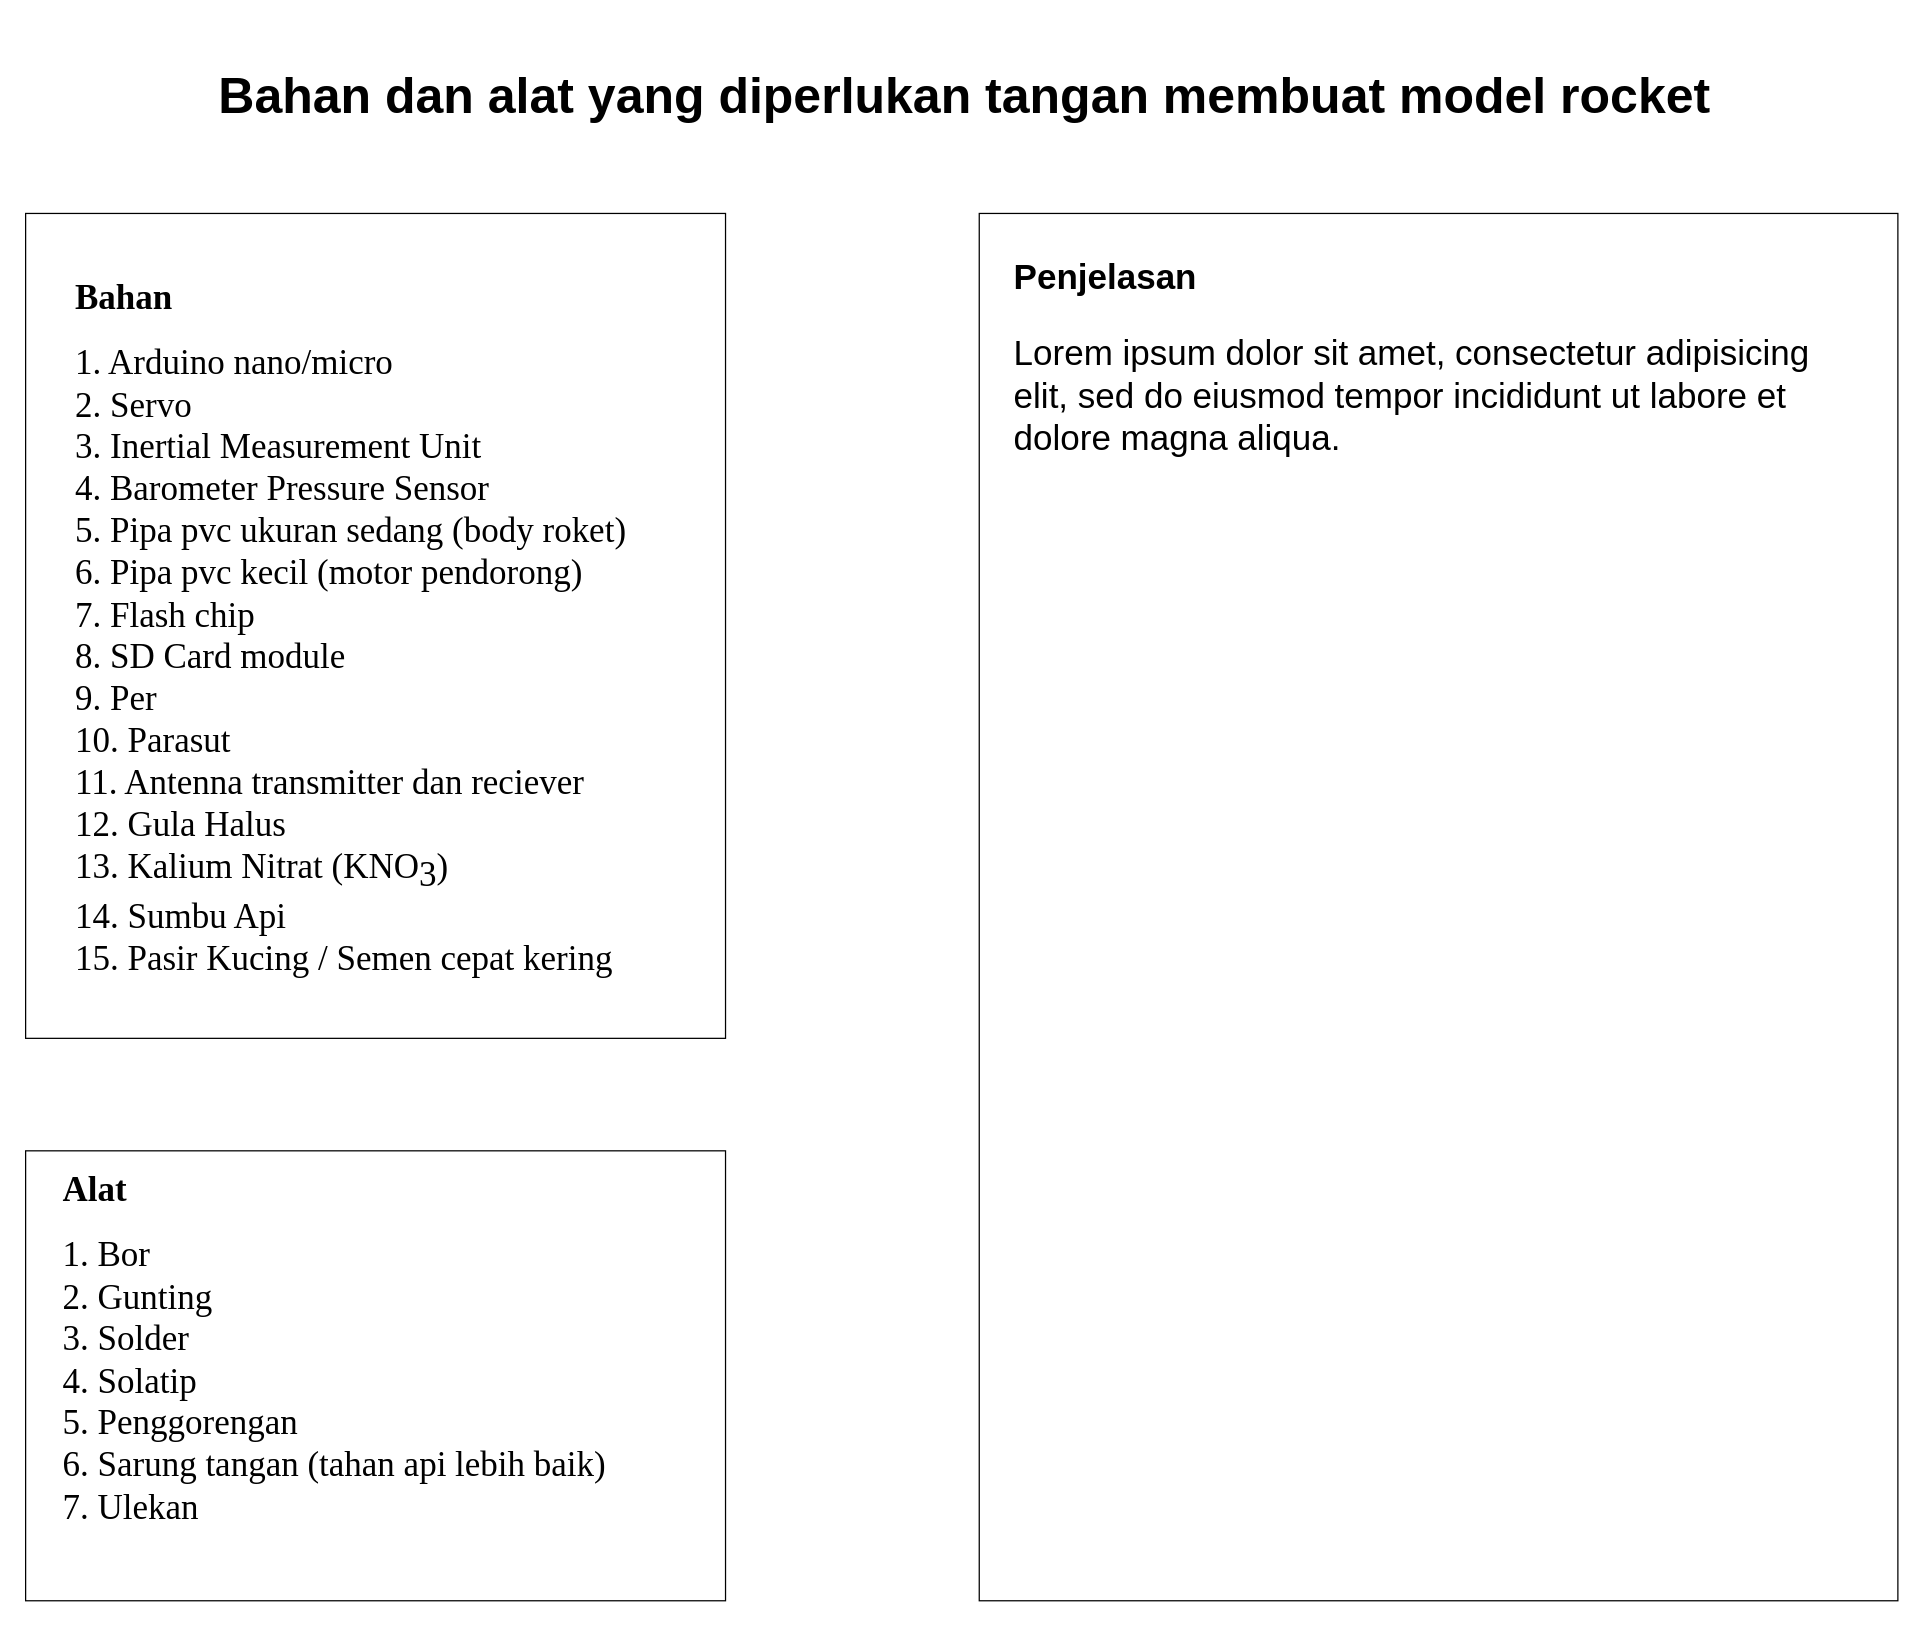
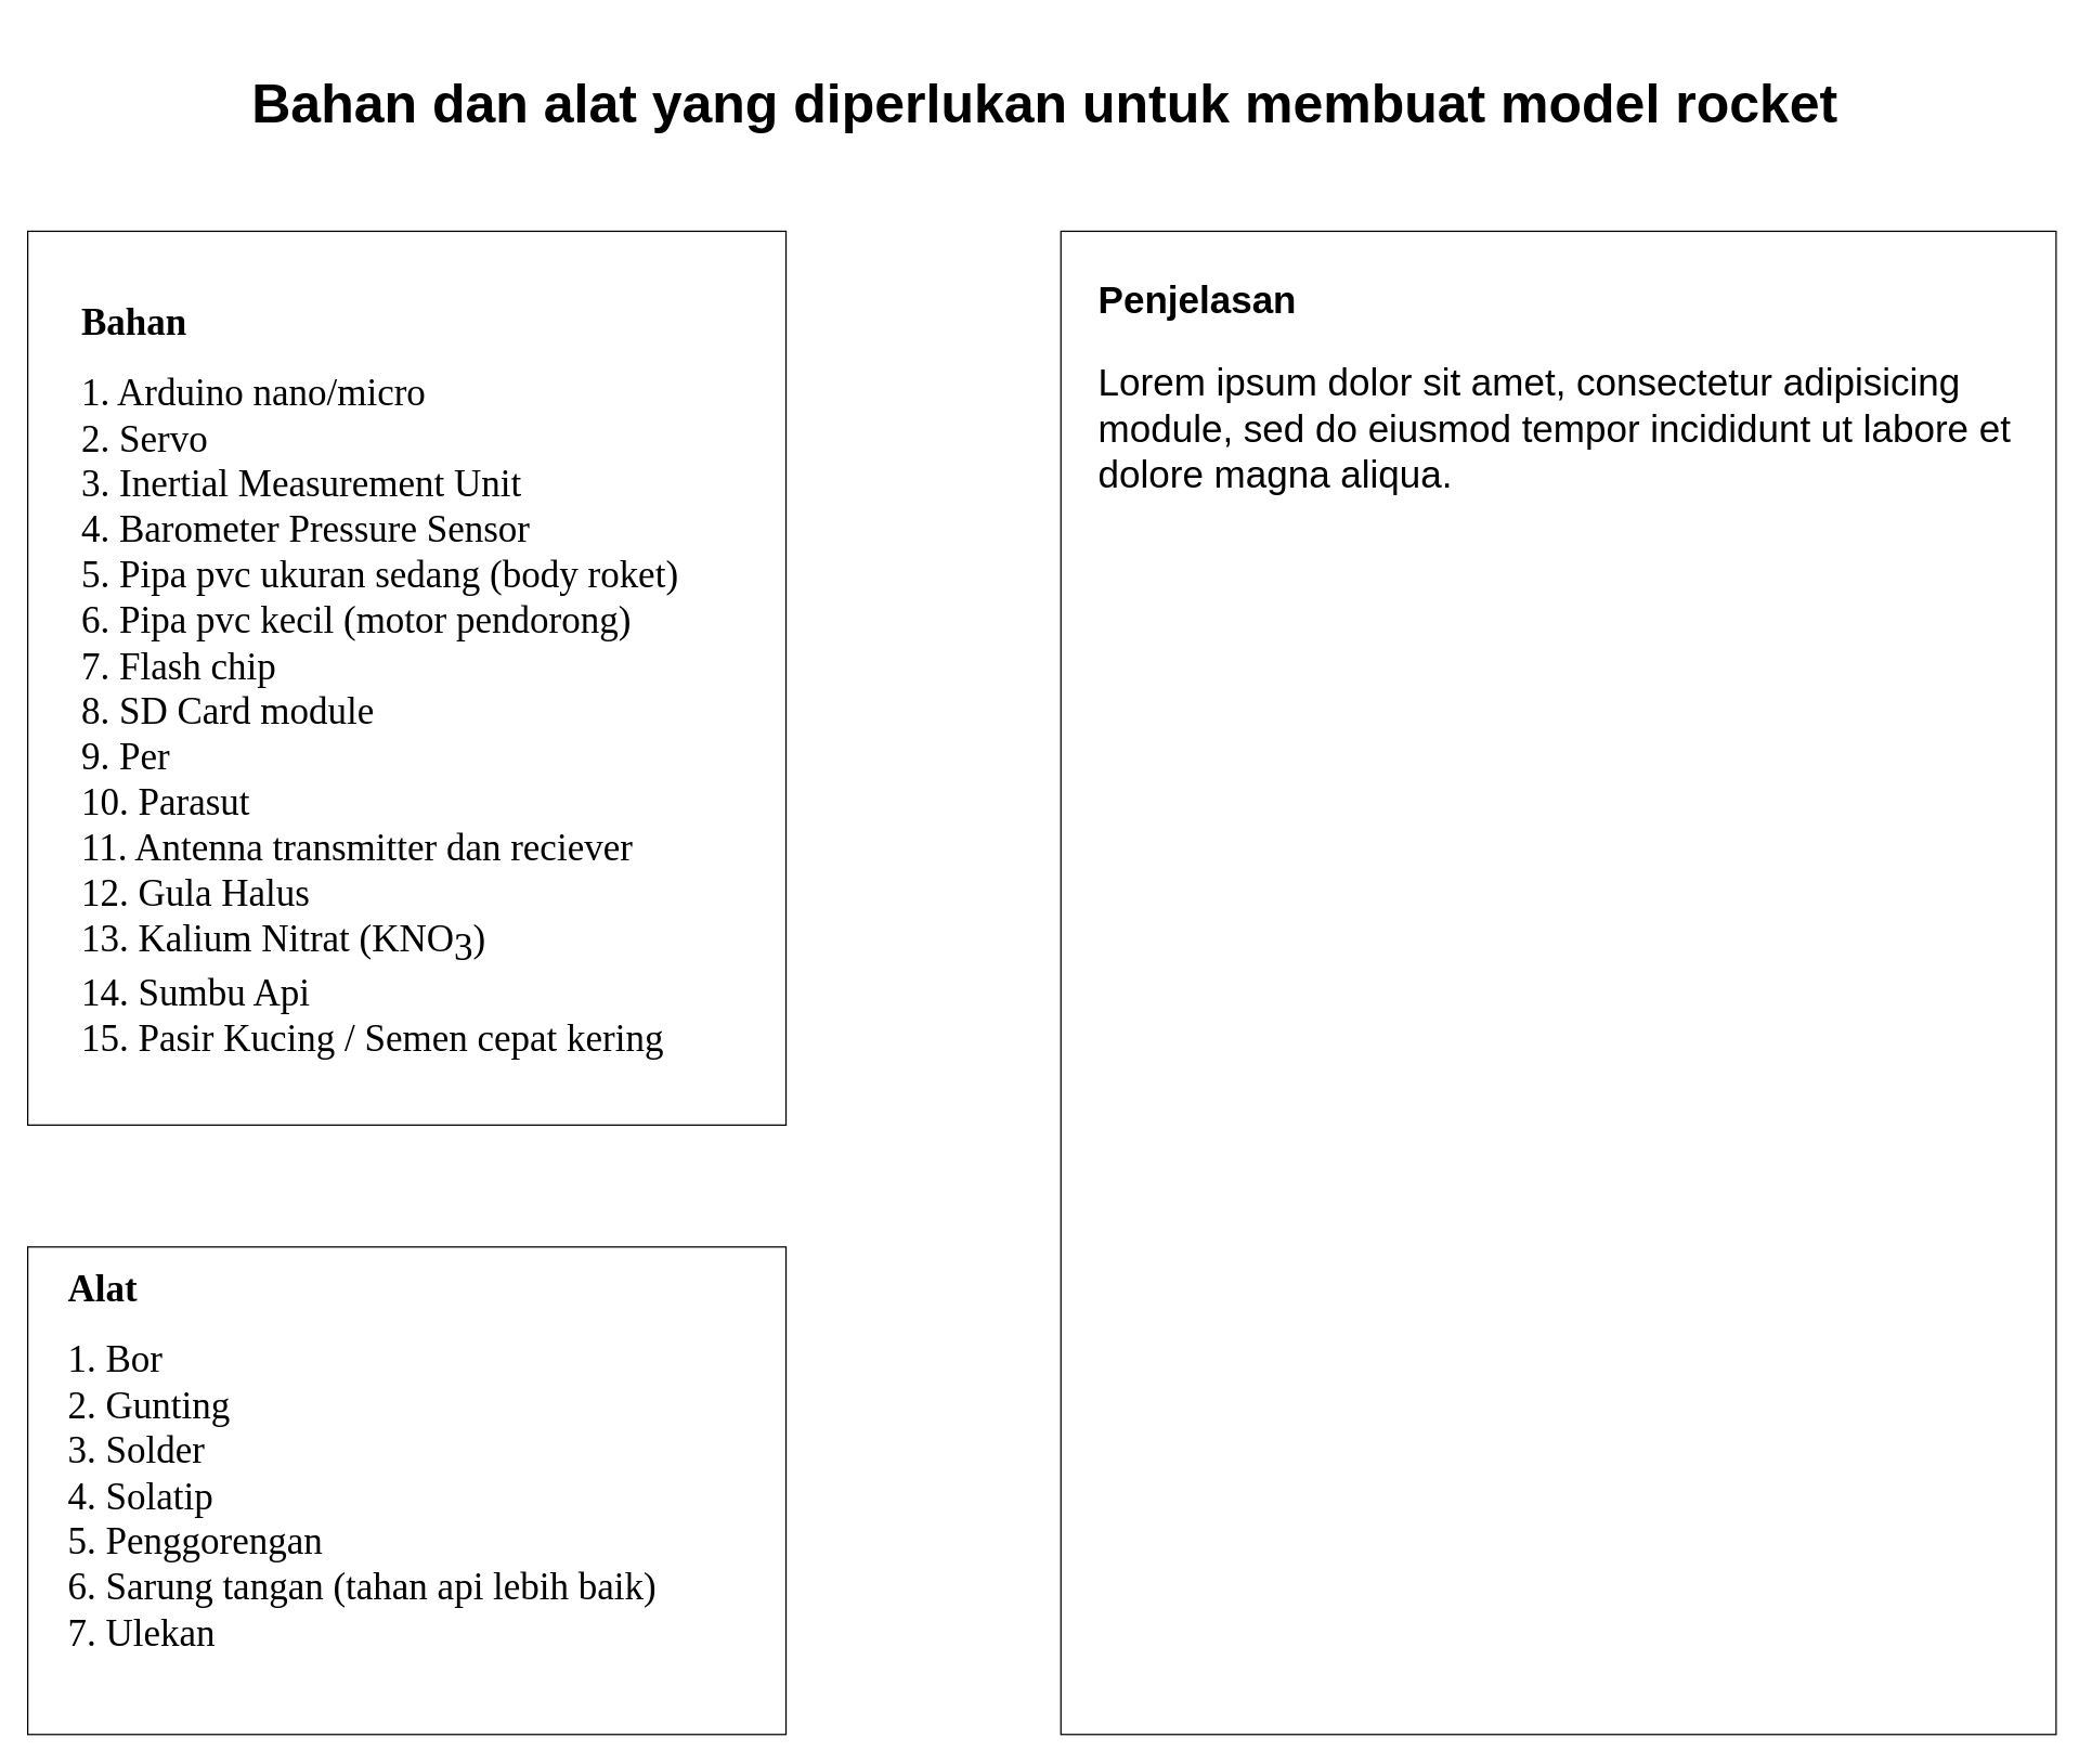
- <mxCell id="3" value="&lt;h2&gt;&lt;font style=&quot;font-size: 40px&quot;&gt;Bahan dan alat yang diperlukan tangan membuat model rocket&lt;/font&gt;&lt;/h2&gt;" style="text;html=1;strokeColor=none;fillColor=none;align=center;verticalAlign=middle;whiteSpace=wrap;rounded=0;" parent="1" vertex="1"><mxGeometry x="20" y="20" width="1503" height="110" as="geometry" /></mxCell>
+ <mxCell id="3" value="&lt;h2&gt;&lt;font style=&quot;font-size: 40px&quot;&gt;Bahan dan alat yang diperlukan untuk membuat model rocket&lt;/font&gt;&lt;/h2&gt;" style="text;html=1;strokeColor=none;fillColor=none;align=center;verticalAlign=middle;whiteSpace=wrap;rounded=0;" parent="1" vertex="1"><mxGeometry x="20" y="20" width="1503" height="110" as="geometry" /></mxCell>
- <mxCell id="8" value="&lt;h1 style=&quot;font-size: 28px&quot;&gt;Penjelasan&lt;/h1&gt;&lt;p style=&quot;font-size: 28px&quot;&gt;Lorem ipsum dolor sit amet, consectetur adipisicing elit, sed do eiusmod tempor incididunt ut labore et dolore magna aliqua.&lt;/p&gt;" style="text;html=1;strokeColor=none;fillColor=none;spacing=5;spacingTop=-20;whiteSpace=wrap;overflow=hidden;rounded=0;fontSize=28;" parent="1" vertex="1"><mxGeometry x="805.5" y="196" width="690" height="1028.44" as="geometry" /></mxCell>
+ <mxCell id="8" value="&lt;h1 style=&quot;font-size: 28px&quot;&gt;Penjelasan&lt;/h1&gt;&lt;p style=&quot;font-size: 28px&quot;&gt;Lorem ipsum dolor sit amet, consectetur adipisicing module, sed do eiusmod tempor incididunt ut labore et dolore magna aliqua.&lt;/p&gt;" style="text;html=1;strokeColor=none;fillColor=none;spacing=5;spacingTop=-20;whiteSpace=wrap;overflow=hidden;rounded=0;fontSize=28;" parent="1" vertex="1"><mxGeometry x="805.5" y="196" width="690" height="1028.44" as="geometry" /></mxCell>
